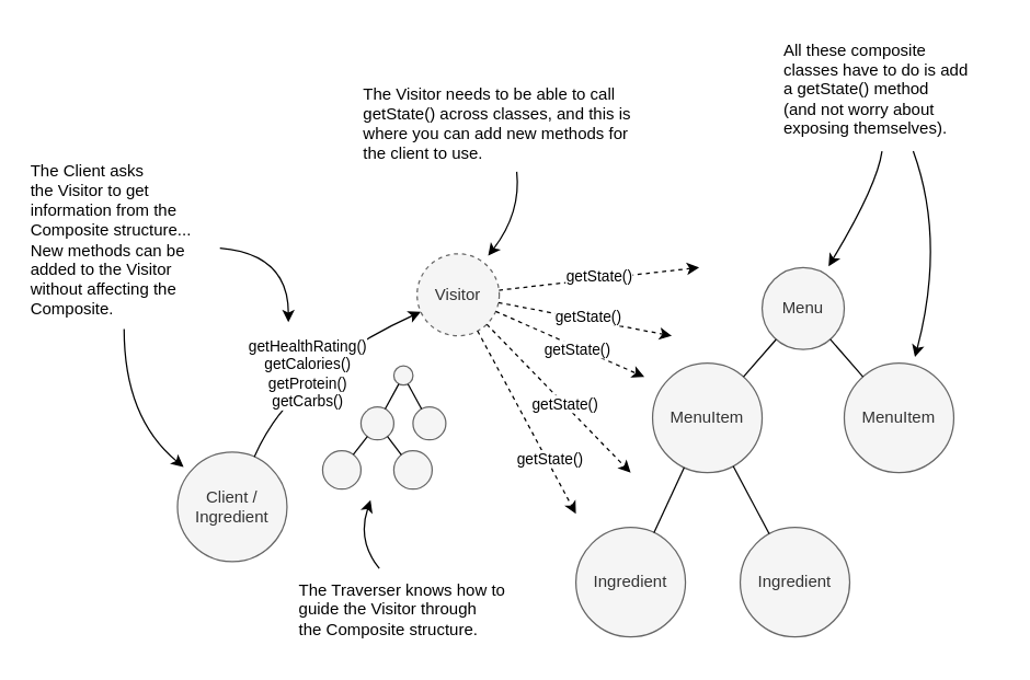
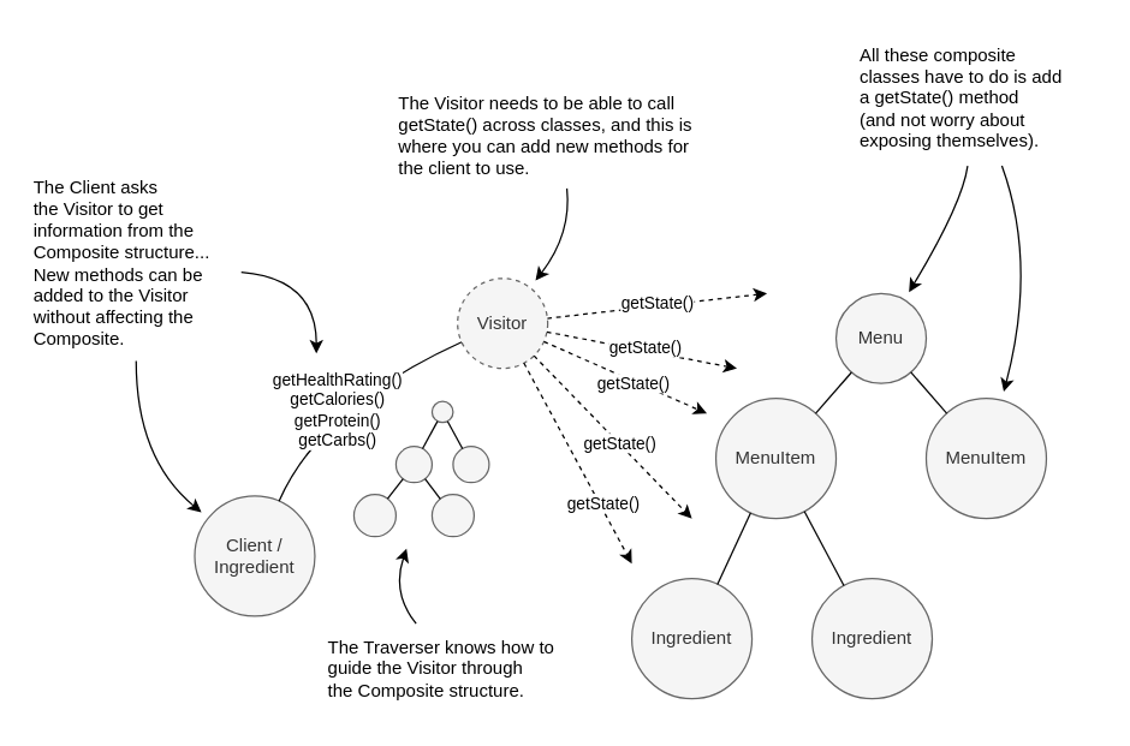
- <mxCell id="22" value="" style="endArrow=classic;html=1;curved=1;" edge="1" parent="1" source="12" target="11"><mxGeometry width="50" height="50" relative="1" as="geometry"><mxPoint x="53" y="260" as="sourcePoint" /><mxPoint x="279.395" y="241.747" as="targetPoint" /><Array as="points"><mxPoint x="213" y="270" /></Array></mxGeometry></mxCell>
+ <mxCell id="22" value="" style="endArrow=none;html=1;curved=1;" edge="1" parent="1" source="12" target="11"><mxGeometry width="50" height="50" relative="1" as="geometry"><mxPoint x="53" y="260" as="sourcePoint" /><mxPoint x="279.395" y="241.747" as="targetPoint" /><Array as="points"><mxPoint x="213" y="270" /></Array></mxGeometry></mxCell>
